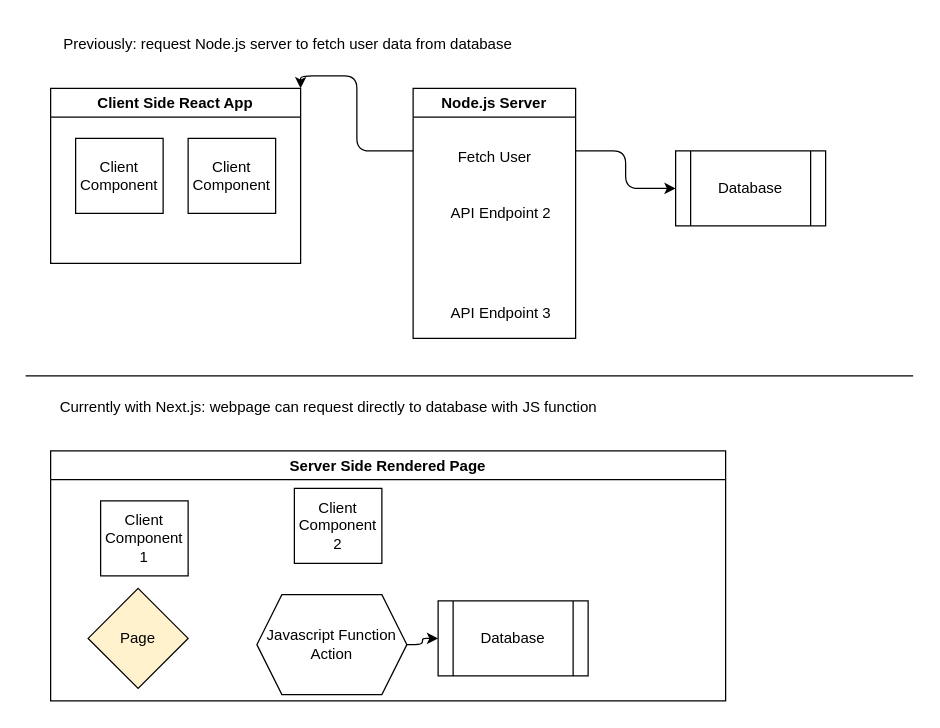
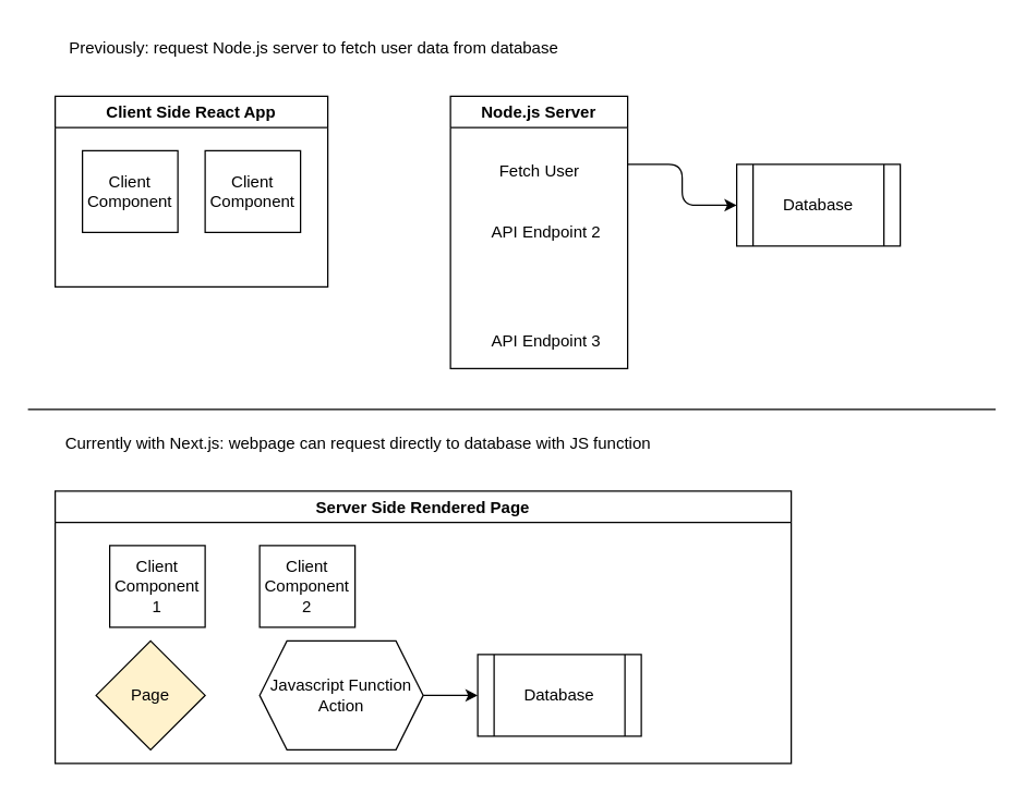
- <mxCell id="11" style="edgeStyle=orthogonalEdgeStyle;html=1;exitX=0;exitY=0.25;exitDx=0;exitDy=0;entryX=1;entryY=0;entryDx=0;entryDy=0;" edge="1" parent="1" source="12" target="16"><mxGeometry relative="1" as="geometry" /></mxCell>
- <mxCell id="4" value="Client Component 2" style="whiteSpace=wrap;html=1;" vertex="1" parent="2"><mxGeometry x="195" y="30" width="70" height="60" as="geometry" /></mxCell>
+ <mxCell id="4" value="Client Component 2" style="whiteSpace=wrap;html=1;" vertex="1" parent="2"><mxGeometry x="150" y="40" width="70" height="60" as="geometry" /></mxCell>
- <mxCell id="6" value="Javascript Function Action" style="shape=hexagon;perimeter=hexagonPerimeter2;whiteSpace=wrap;html=1;fixedSize=1;" vertex="1" parent="2"><mxGeometry x="165" y="115" width="120" height="80" as="geometry" /></mxCell>
+ <mxCell id="6" value="Javascript Function Action" style="shape=hexagon;perimeter=hexagonPerimeter2;whiteSpace=wrap;html=1;fixedSize=1;" vertex="1" parent="2"><mxGeometry x="150" y="110" width="120" height="80" as="geometry" /></mxCell>
